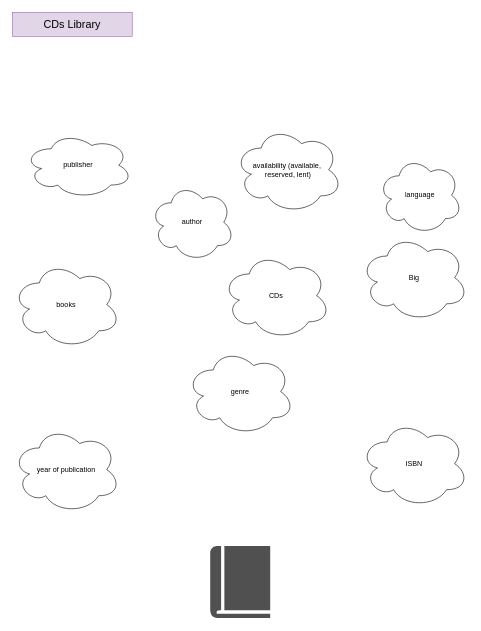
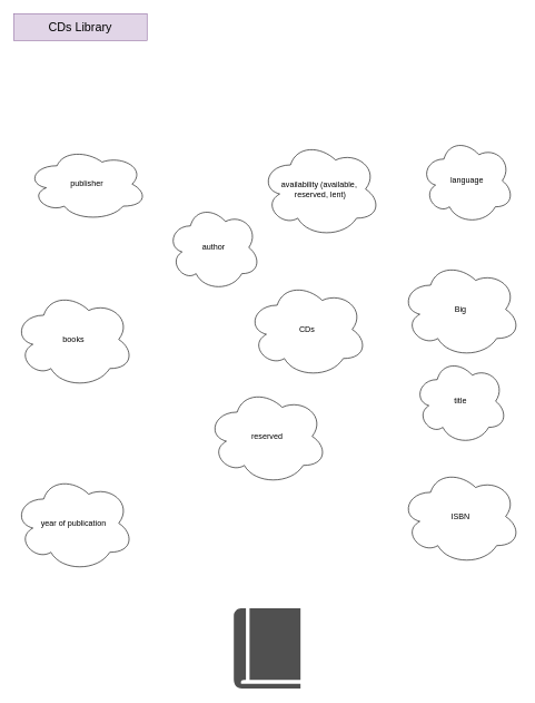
- <mxCell id="12" value="language" style="ellipse;shape=cloud;whiteSpace=wrap;html=1;" vertex="1" parent="1"><mxGeometry x="630" y="260" width="140" height="130" as="geometry" /></mxCell>
+ <mxCell id="12" value="language" style="ellipse;shape=cloud;whiteSpace=wrap;html=1;" vertex="1" parent="1"><mxGeometry x="630" y="205" width="140" height="130" as="geometry" /></mxCell>
+ <mxCell id="14" value="title" style="ellipse;shape=cloud;whiteSpace=wrap;html=1;" vertex="1" parent="1"><mxGeometry x="620" y="535" width="140" height="130" as="geometry" /></mxCell>
- <mxCell id="7" value="genre" style="ellipse;shape=cloud;whiteSpace=wrap;html=1;" vertex="1" parent="1"><mxGeometry x="310" y="580" width="180" height="145" as="geometry" /></mxCell>
+ <mxCell id="7" value="reserved" style="ellipse;shape=cloud;whiteSpace=wrap;html=1;" vertex="1" parent="1"><mxGeometry x="310" y="580" width="180" height="145" as="geometry" /></mxCell>
